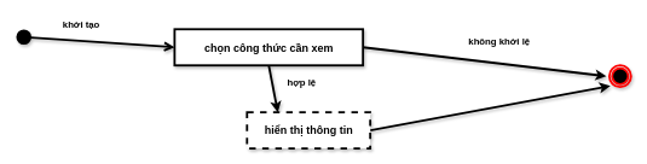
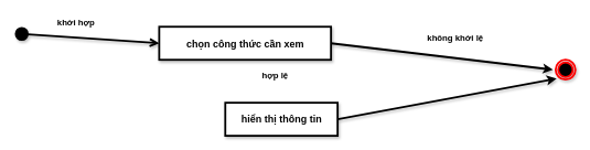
- <mxCell id="11" value="khởi tạo" style="text;strokeColor=none;fillColor=none;align=left;verticalAlign=top;spacingLeft=4;spacingRight=4;overflow=hidden;rotatable=0;points=[[0,0.5],[1,0.5]];portConstraint=eastwest;shadow=1;fontSize=13;fontStyle=1" vertex="1" parent="1"><mxGeometry x="80" y="20" width="130" height="26" as="geometry" /></mxCell>
+ <mxCell id="11" value="khởi hợp" style="text;strokeColor=none;fillColor=none;align=left;verticalAlign=top;spacingLeft=4;spacingRight=4;overflow=hidden;rotatable=0;points=[[0,0.5],[1,0.5]];portConstraint=eastwest;shadow=1;fontSize=13;fontStyle=1" vertex="1" parent="1"><mxGeometry x="80" y="20" width="130" height="26" as="geometry" /></mxCell>
- <mxCell id="4" style="edgeStyle=none;rounded=0;orthogonalLoop=1;jettySize=auto;html=1;exitX=0.5;exitY=1;exitDx=0;exitDy=0;entryX=0.25;entryY=0;entryDx=0;entryDy=0;shadow=1;fontSize=15;strokeWidth=3;" edge="1" parent="1" source="5" target="8"><mxGeometry relative="1" as="geometry" /></mxCell>
- <mxCell id="8" value="hiển thị thông tin" style="html=1;shadow=1;strokeWidth=3;fontStyle=1;fontSize=15;dashed=1;" vertex="1" parent="1"><mxGeometry x="340" y="155" width="170" height="50" as="geometry" /></mxCell>
+ <mxCell id="8" value="hiển thị thông tin" style="html=1;shadow=1;strokeWidth=3;fontStyle=1;fontSize=15;" vertex="1" parent="1"><mxGeometry x="340" y="155" width="170" height="50" as="geometry" /></mxCell>
